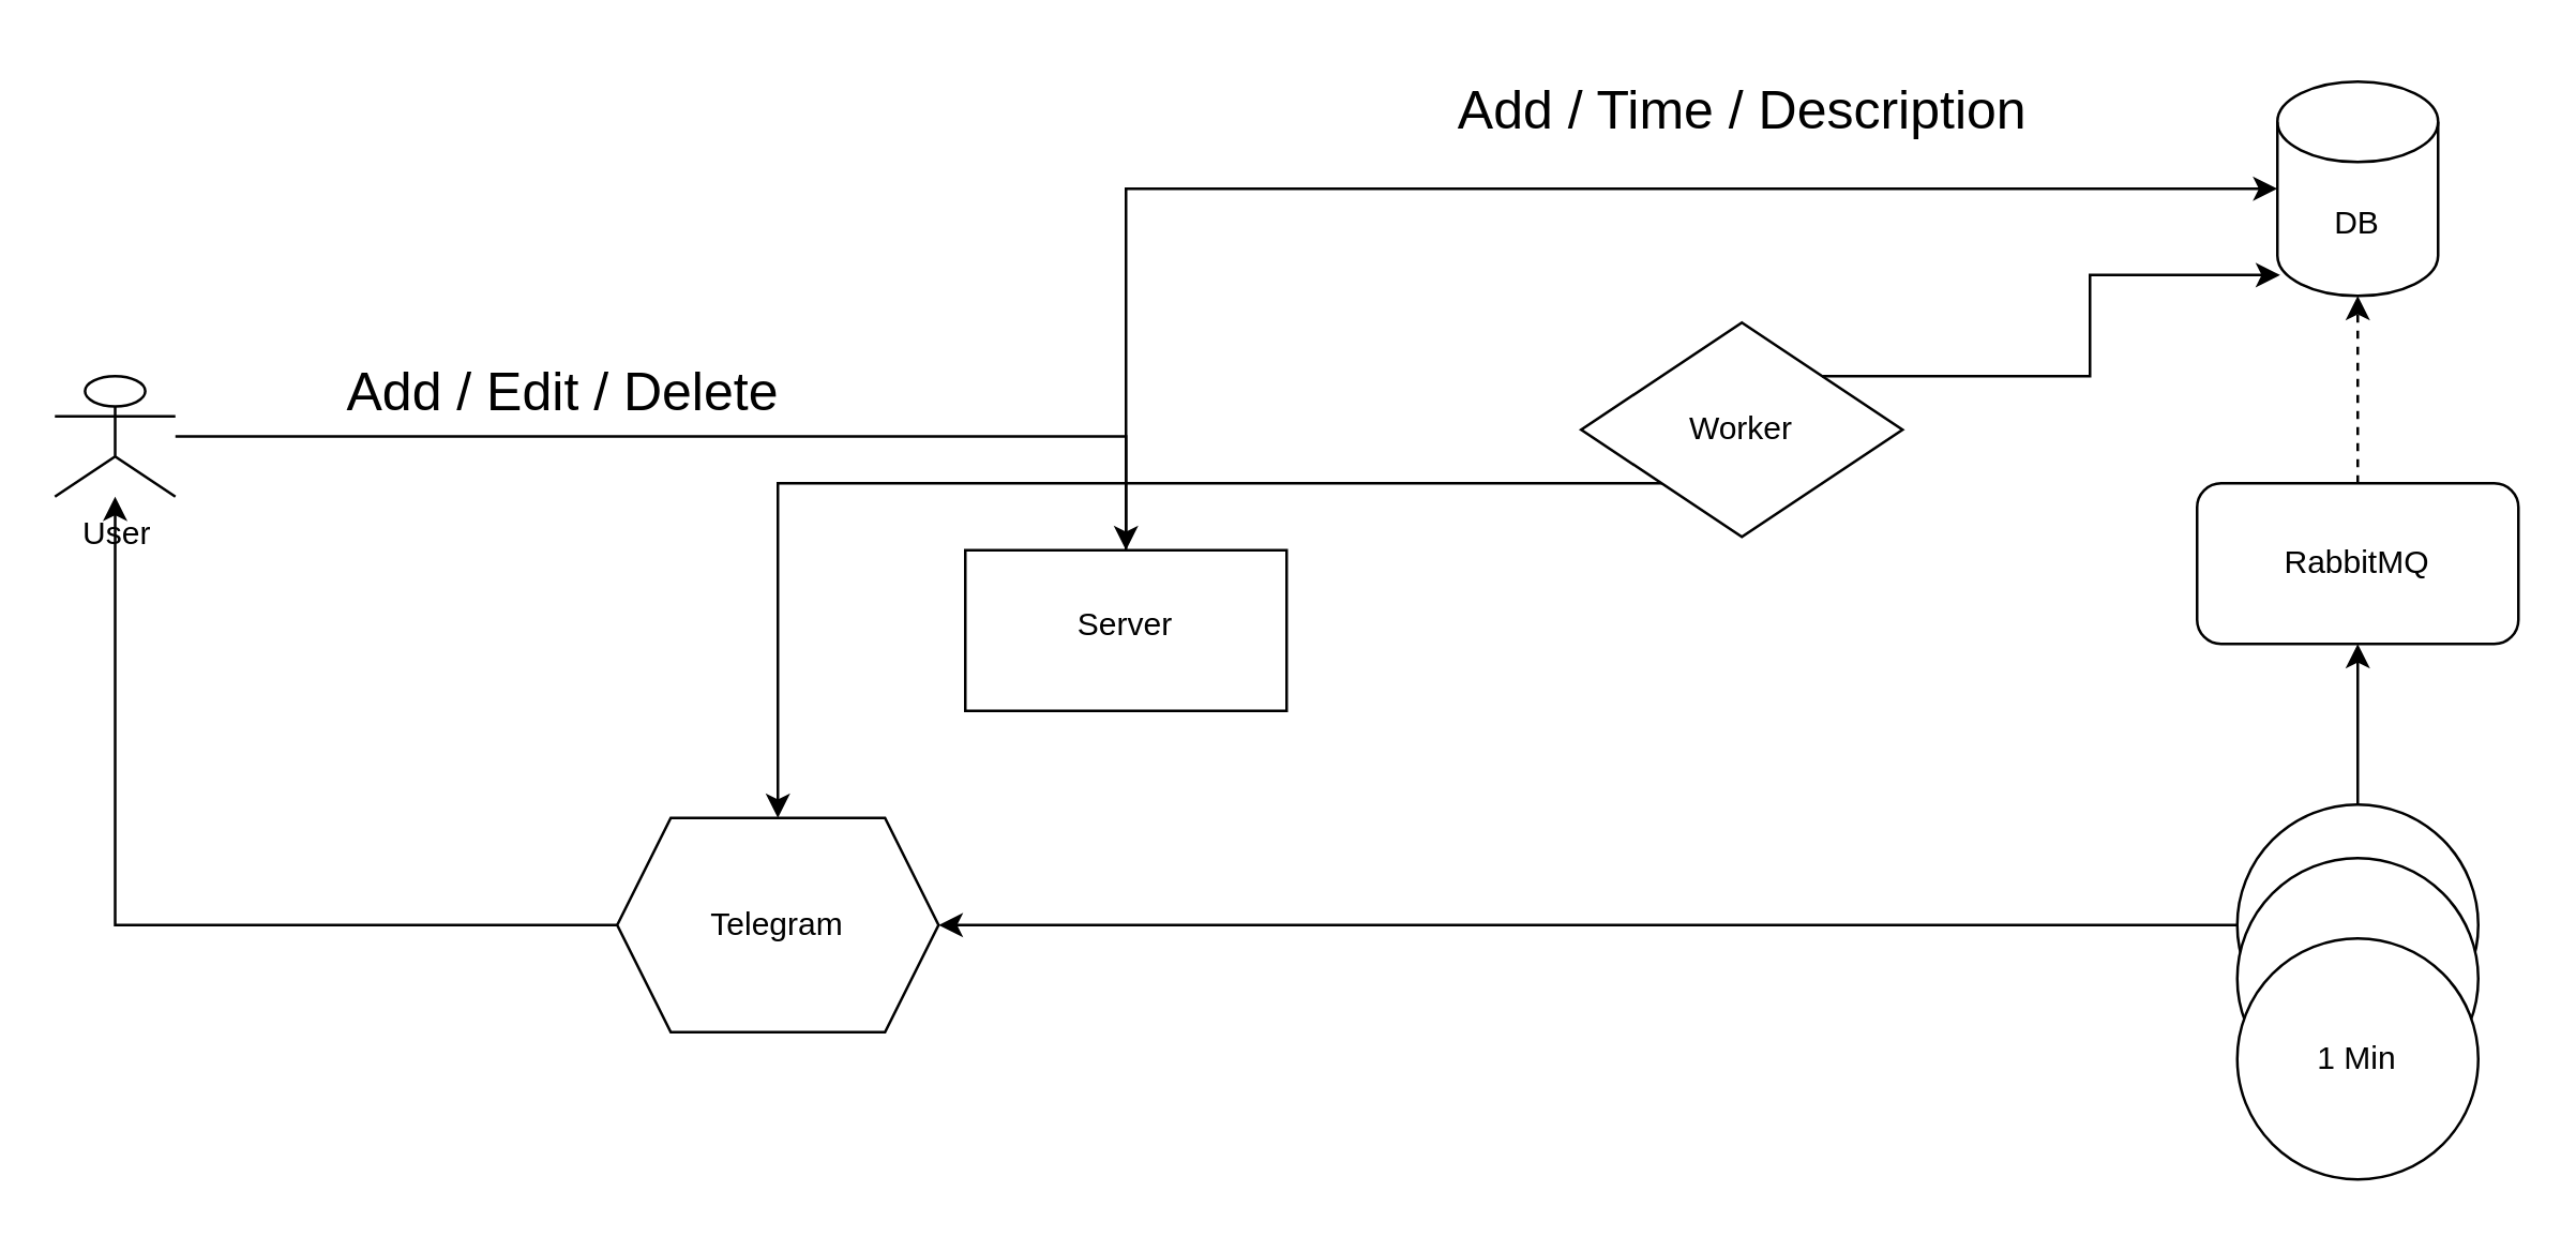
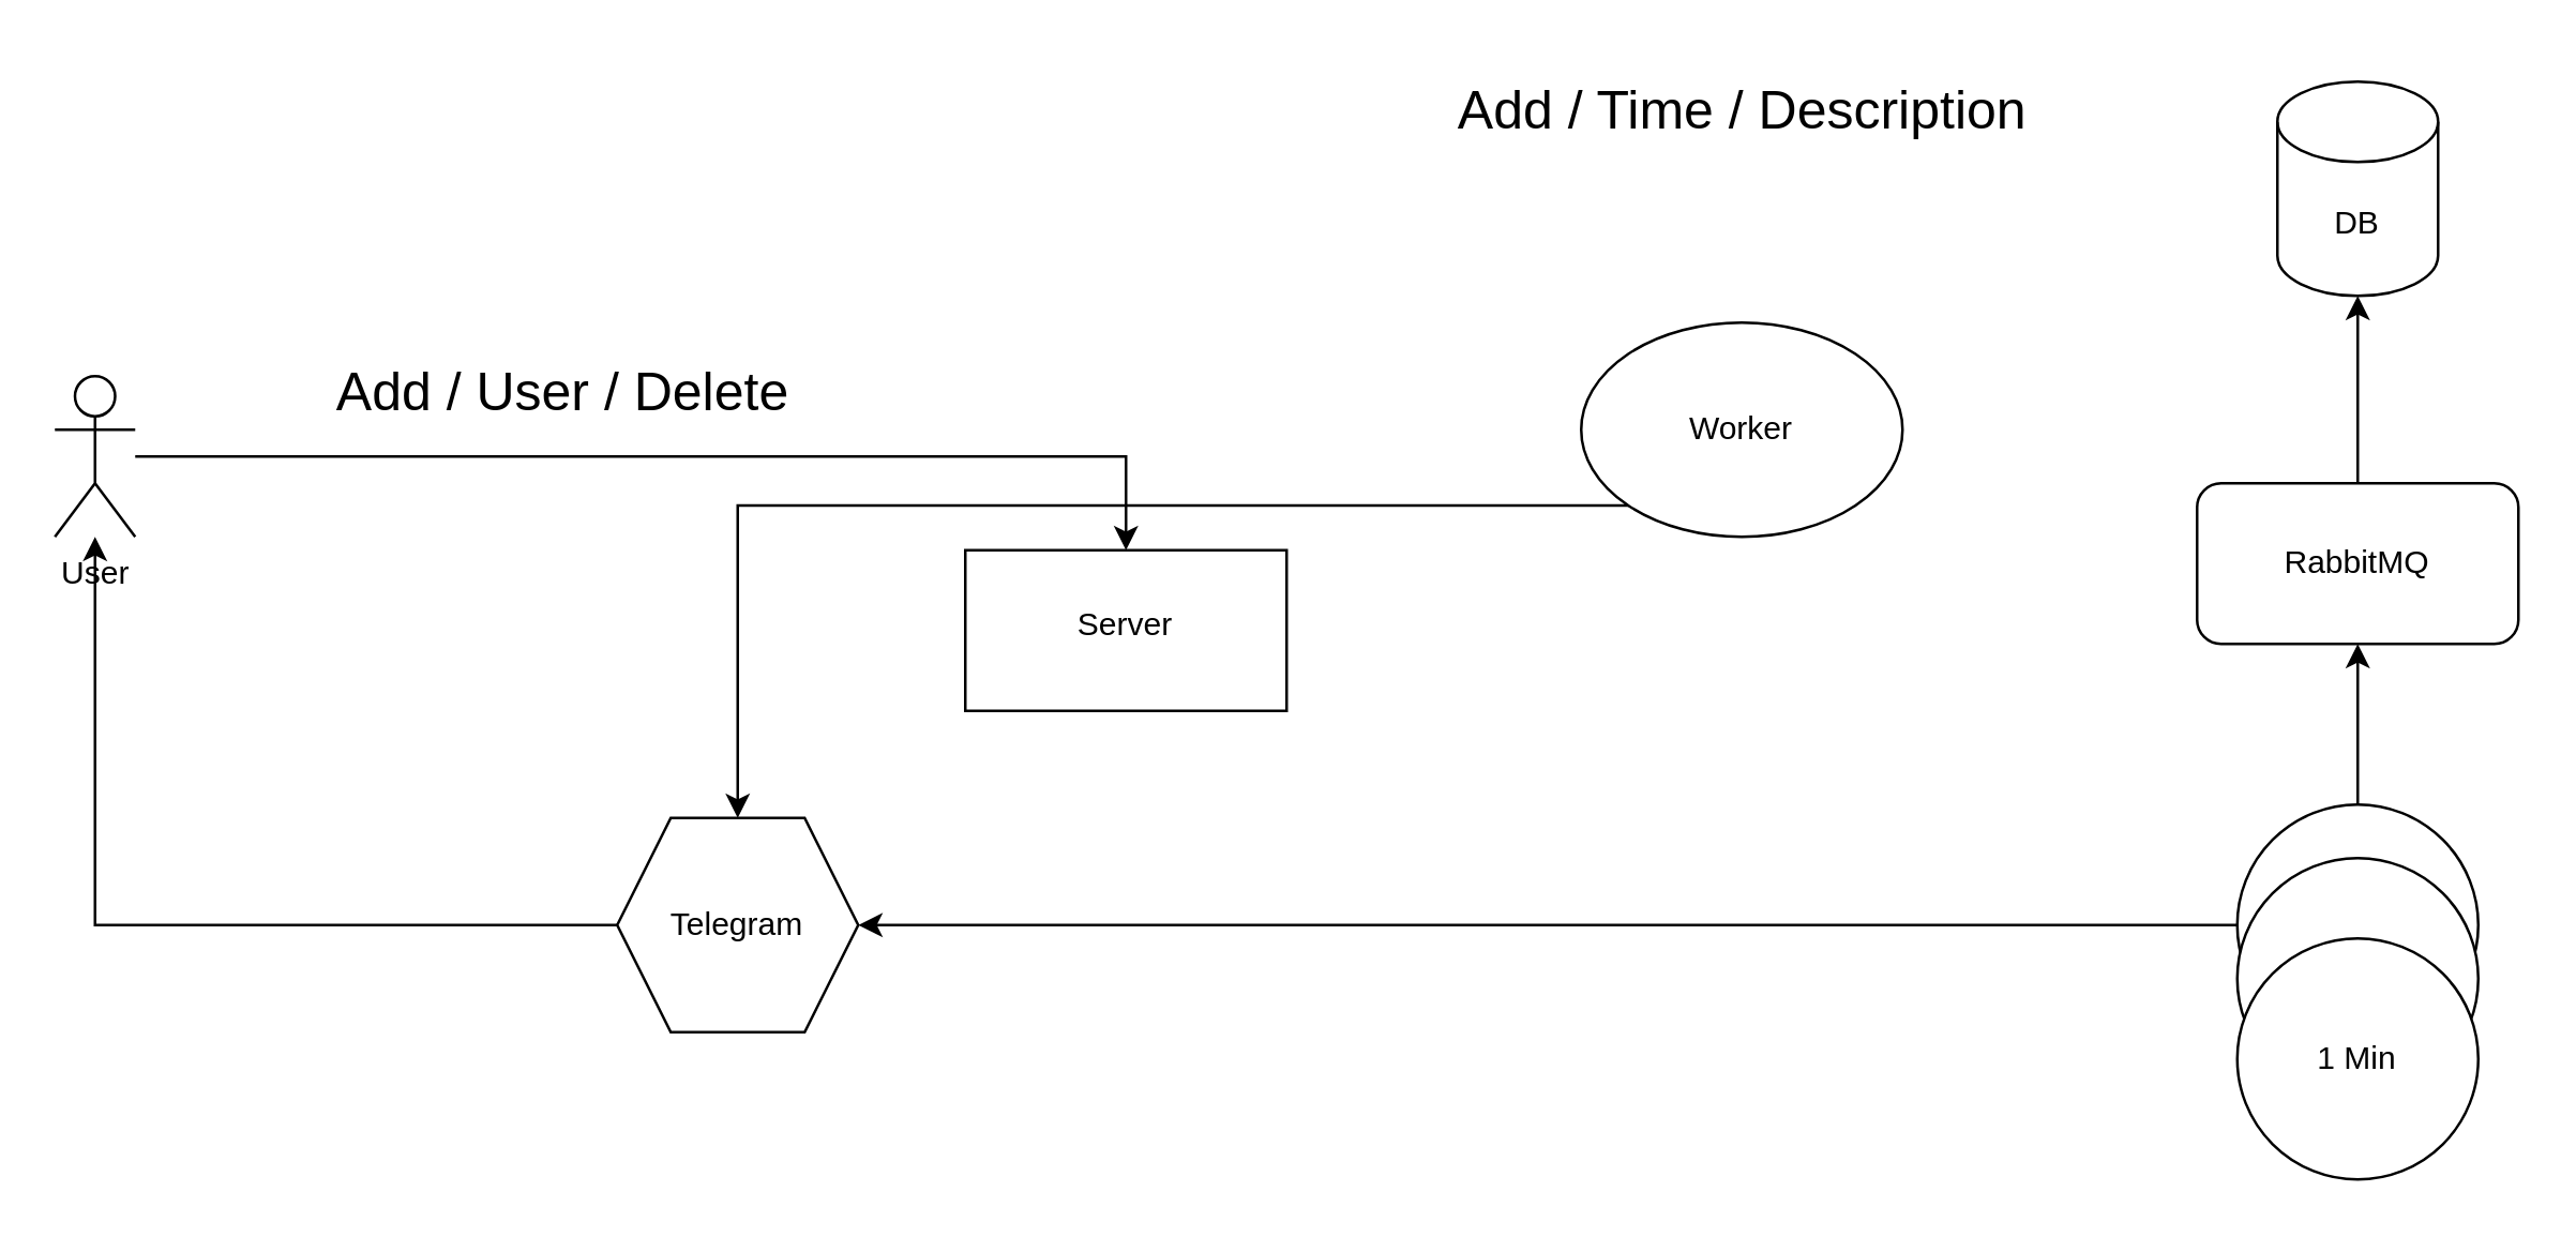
- <mxCell id="6" style="edgeStyle=orthogonalEdgeStyle;rounded=0;orthogonalLoop=1;jettySize=auto;html=1;exitX=0.5;exitY=0;exitDx=0;exitDy=0;entryX=0;entryY=0.5;entryDx=0;entryDy=0;entryPerimeter=0;" edge="1" parent="1" source="4" target="5"><mxGeometry relative="1" as="geometry" /></mxCell>
- <mxCell id="18" style="edgeStyle=orthogonalEdgeStyle;rounded=0;orthogonalLoop=1;jettySize=auto;html=1;exitX=1;exitY=0;exitDx=0;exitDy=0;entryX=0.017;entryY=0.903;entryDx=0;entryDy=0;entryPerimeter=0;" edge="1" parent="1" source="17" target="5"><mxGeometry relative="1" as="geometry" /></mxCell>
- <mxCell id="8" value="&lt;font style=&quot;font-size: 20px;&quot;&gt;Add / Edit / Delete&lt;/font&gt;" style="text;html=1;align=center;verticalAlign=middle;whiteSpace=wrap;rounded=0;" vertex="1" parent="1"><mxGeometry x="120" y="130" width="180" height="30" as="geometry" /></mxCell>
+ <mxCell id="8" value="&lt;font style=&quot;font-size: 20px;&quot;&gt;Add / User / Delete&lt;/font&gt;" style="text;html=1;align=center;verticalAlign=middle;whiteSpace=wrap;rounded=0;" vertex="1" parent="1"><mxGeometry x="120" y="130" width="180" height="30" as="geometry" /></mxCell>
- <mxCell id="9" style="edgeStyle=orthogonalEdgeStyle;rounded=0;orthogonalLoop=1;jettySize=auto;html=1;exitX=0.5;exitY=0;exitDx=0;exitDy=0;dashed=1;" edge="1" parent="1" source="15" target="5"><mxGeometry relative="1" as="geometry" /></mxCell>
+ <mxCell id="9" style="edgeStyle=orthogonalEdgeStyle;rounded=0;orthogonalLoop=1;jettySize=auto;html=1;exitX=0.5;exitY=0;exitDx=0;exitDy=0;" edge="1" parent="1" source="15" target="5"><mxGeometry relative="1" as="geometry" /></mxCell>
- <mxCell id="17" value="Worker" style="rhombus;whiteSpace=wrap;html=1;" vertex="1" parent="1"><mxGeometry x="590" y="120" width="120" height="80" as="geometry" /></mxCell>
+ <mxCell id="17" value="Worker" style="ellipse;whiteSpace=wrap;html=1;" vertex="1" parent="1"><mxGeometry x="590" y="120" width="120" height="80" as="geometry" /></mxCell>
- <mxCell id="3" value="User" style="shape=umlActor;verticalLabelPosition=bottom;verticalAlign=top;html=1;outlineConnect=0;" vertex="1" parent="1"><mxGeometry x="20" y="140" width="45" height="45" as="geometry" /></mxCell>
+ <mxCell id="3" value="User" style="shape=umlActor;verticalLabelPosition=bottom;verticalAlign=top;html=1;outlineConnect=0;" vertex="1" parent="1"><mxGeometry x="20" y="140" width="30" height="60" as="geometry" /></mxCell>
- <mxCell id="13" value="Telegram" style="shape=hexagon;perimeter=hexagonPerimeter2;whiteSpace=wrap;html=1;fixedSize=1;" vertex="1" parent="1"><mxGeometry x="230" y="305" width="120" height="80" as="geometry" /></mxCell>
+ <mxCell id="13" value="Telegram" style="shape=hexagon;perimeter=hexagonPerimeter2;whiteSpace=wrap;html=1;fixedSize=1;" vertex="1" parent="1"><mxGeometry x="230" y="305" width="90" height="80" as="geometry" /></mxCell>
